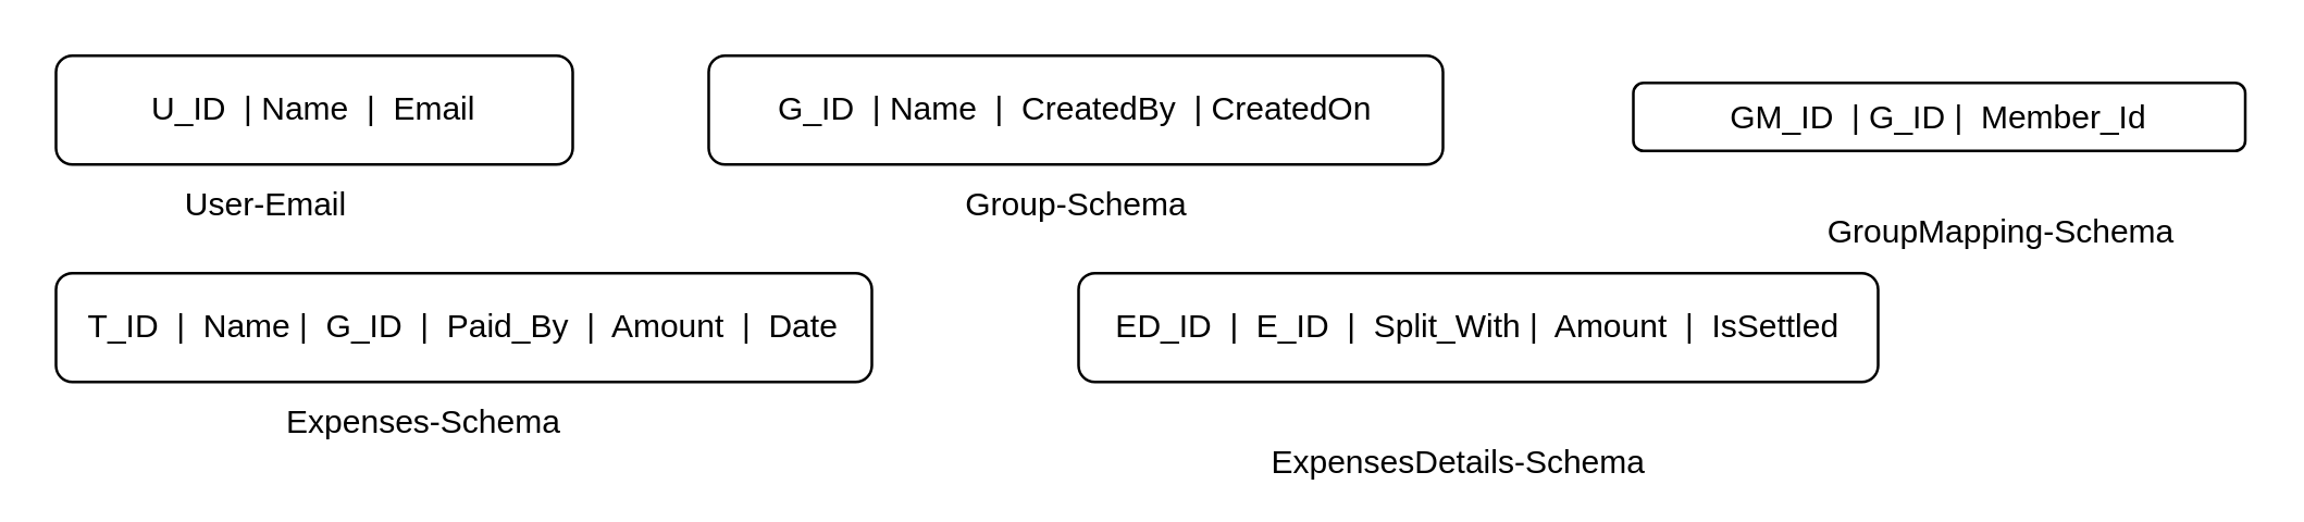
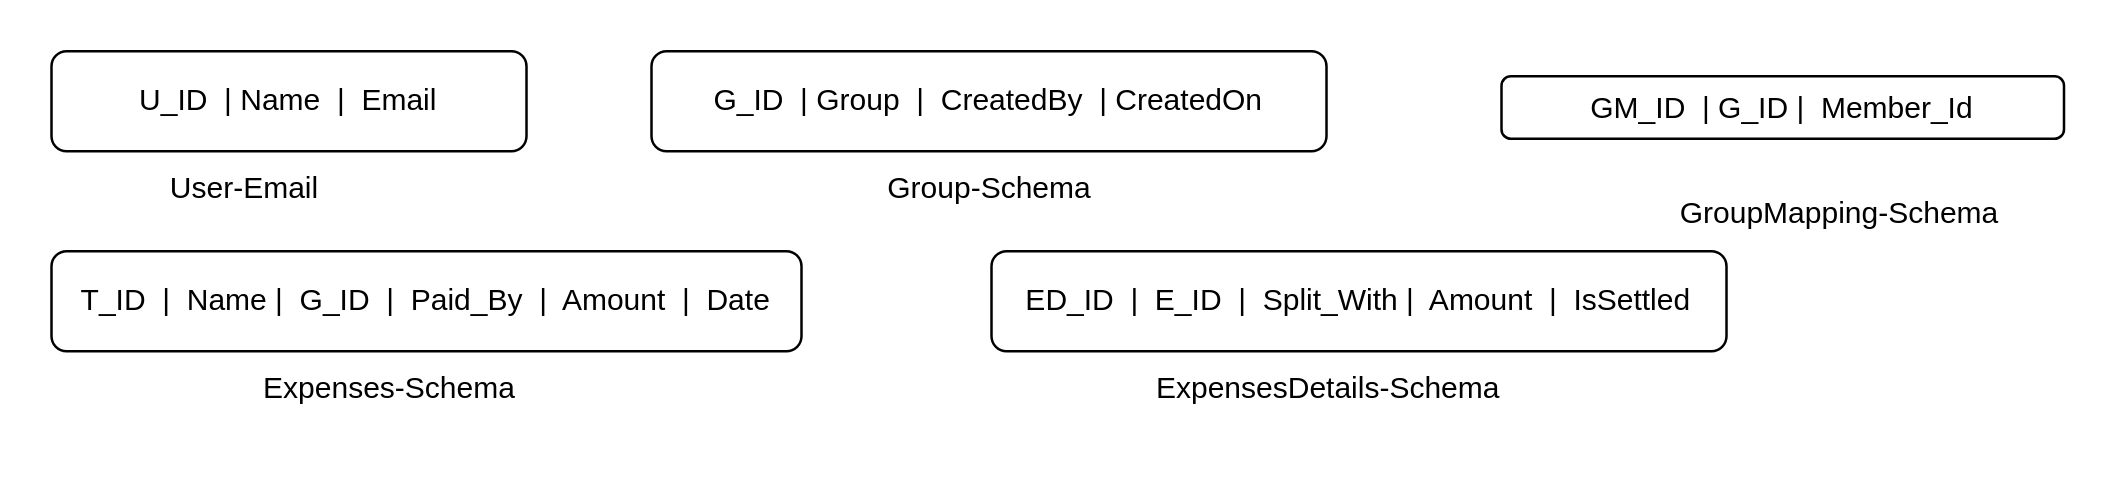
- <mxCell id="4" value="G_ID&amp;nbsp; | Name&amp;nbsp; |&amp;nbsp; CreatedBy&amp;nbsp; | CreatedOn" style="rounded=1;whiteSpace=wrap;html=1;" parent="1" vertex="1"><mxGeometry x="260" y="20" width="270" height="40" as="geometry" /></mxCell>
+ <mxCell id="4" value="G_ID&amp;nbsp; | Group&amp;nbsp; |&amp;nbsp; CreatedBy&amp;nbsp; | CreatedOn" style="rounded=1;whiteSpace=wrap;html=1;" parent="1" vertex="1"><mxGeometry x="260" y="20" width="270" height="40" as="geometry" /></mxCell>
- <mxCell id="11" value="ExpensesDetails-Schema" style="text;html=1;strokeColor=none;fillColor=none;align=center;verticalAlign=middle;whiteSpace=wrap;rounded=0;" parent="1" vertex="1"><mxGeometry x="442.88" y="155" width="186.25" height="30" as="geometry" /></mxCell>
+ <mxCell id="11" value="ExpensesDetails-Schema" style="text;html=1;strokeColor=none;fillColor=none;align=center;verticalAlign=middle;whiteSpace=wrap;rounded=0;" parent="1" vertex="1"><mxGeometry x="437.88" y="140" width="186.25" height="30" as="geometry" /></mxCell>
